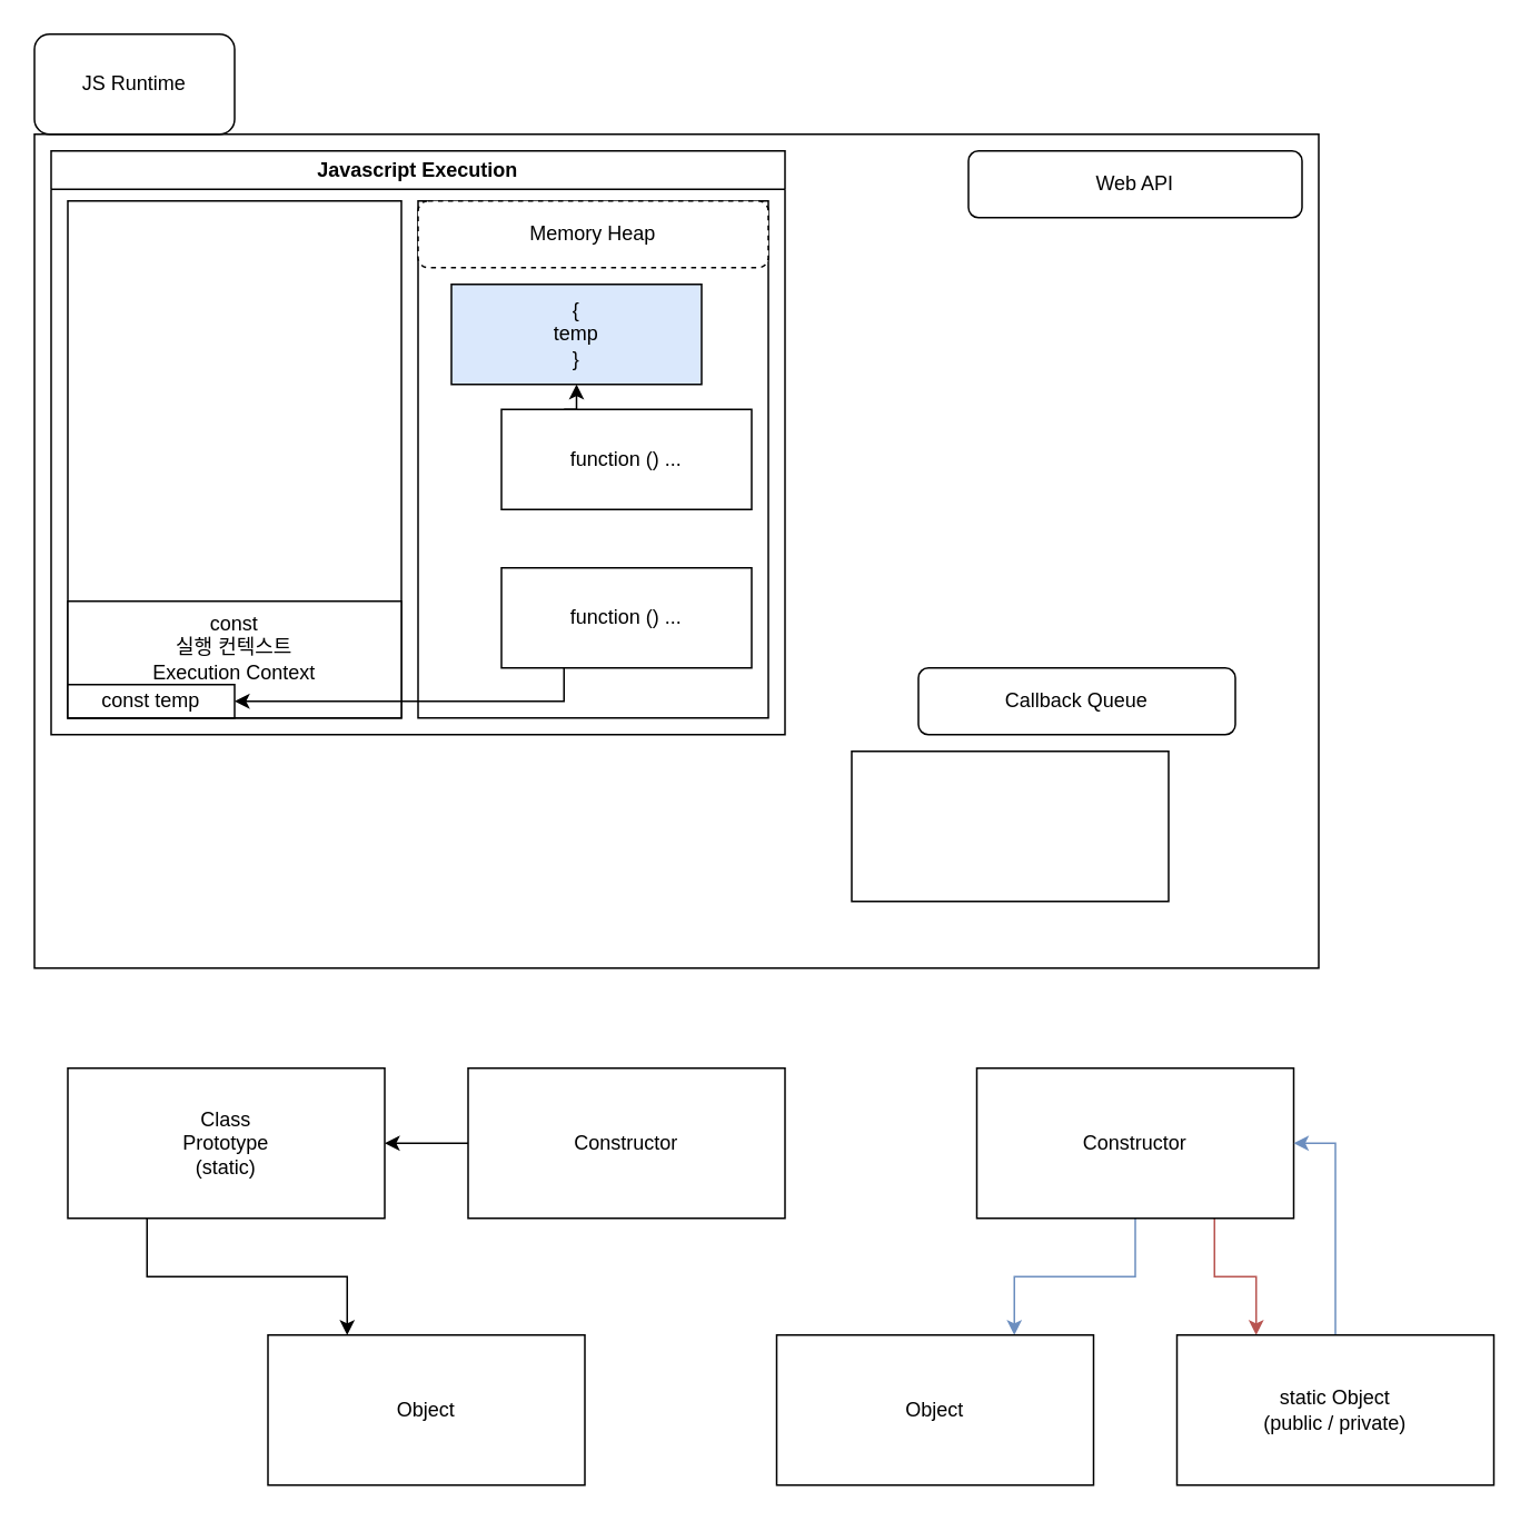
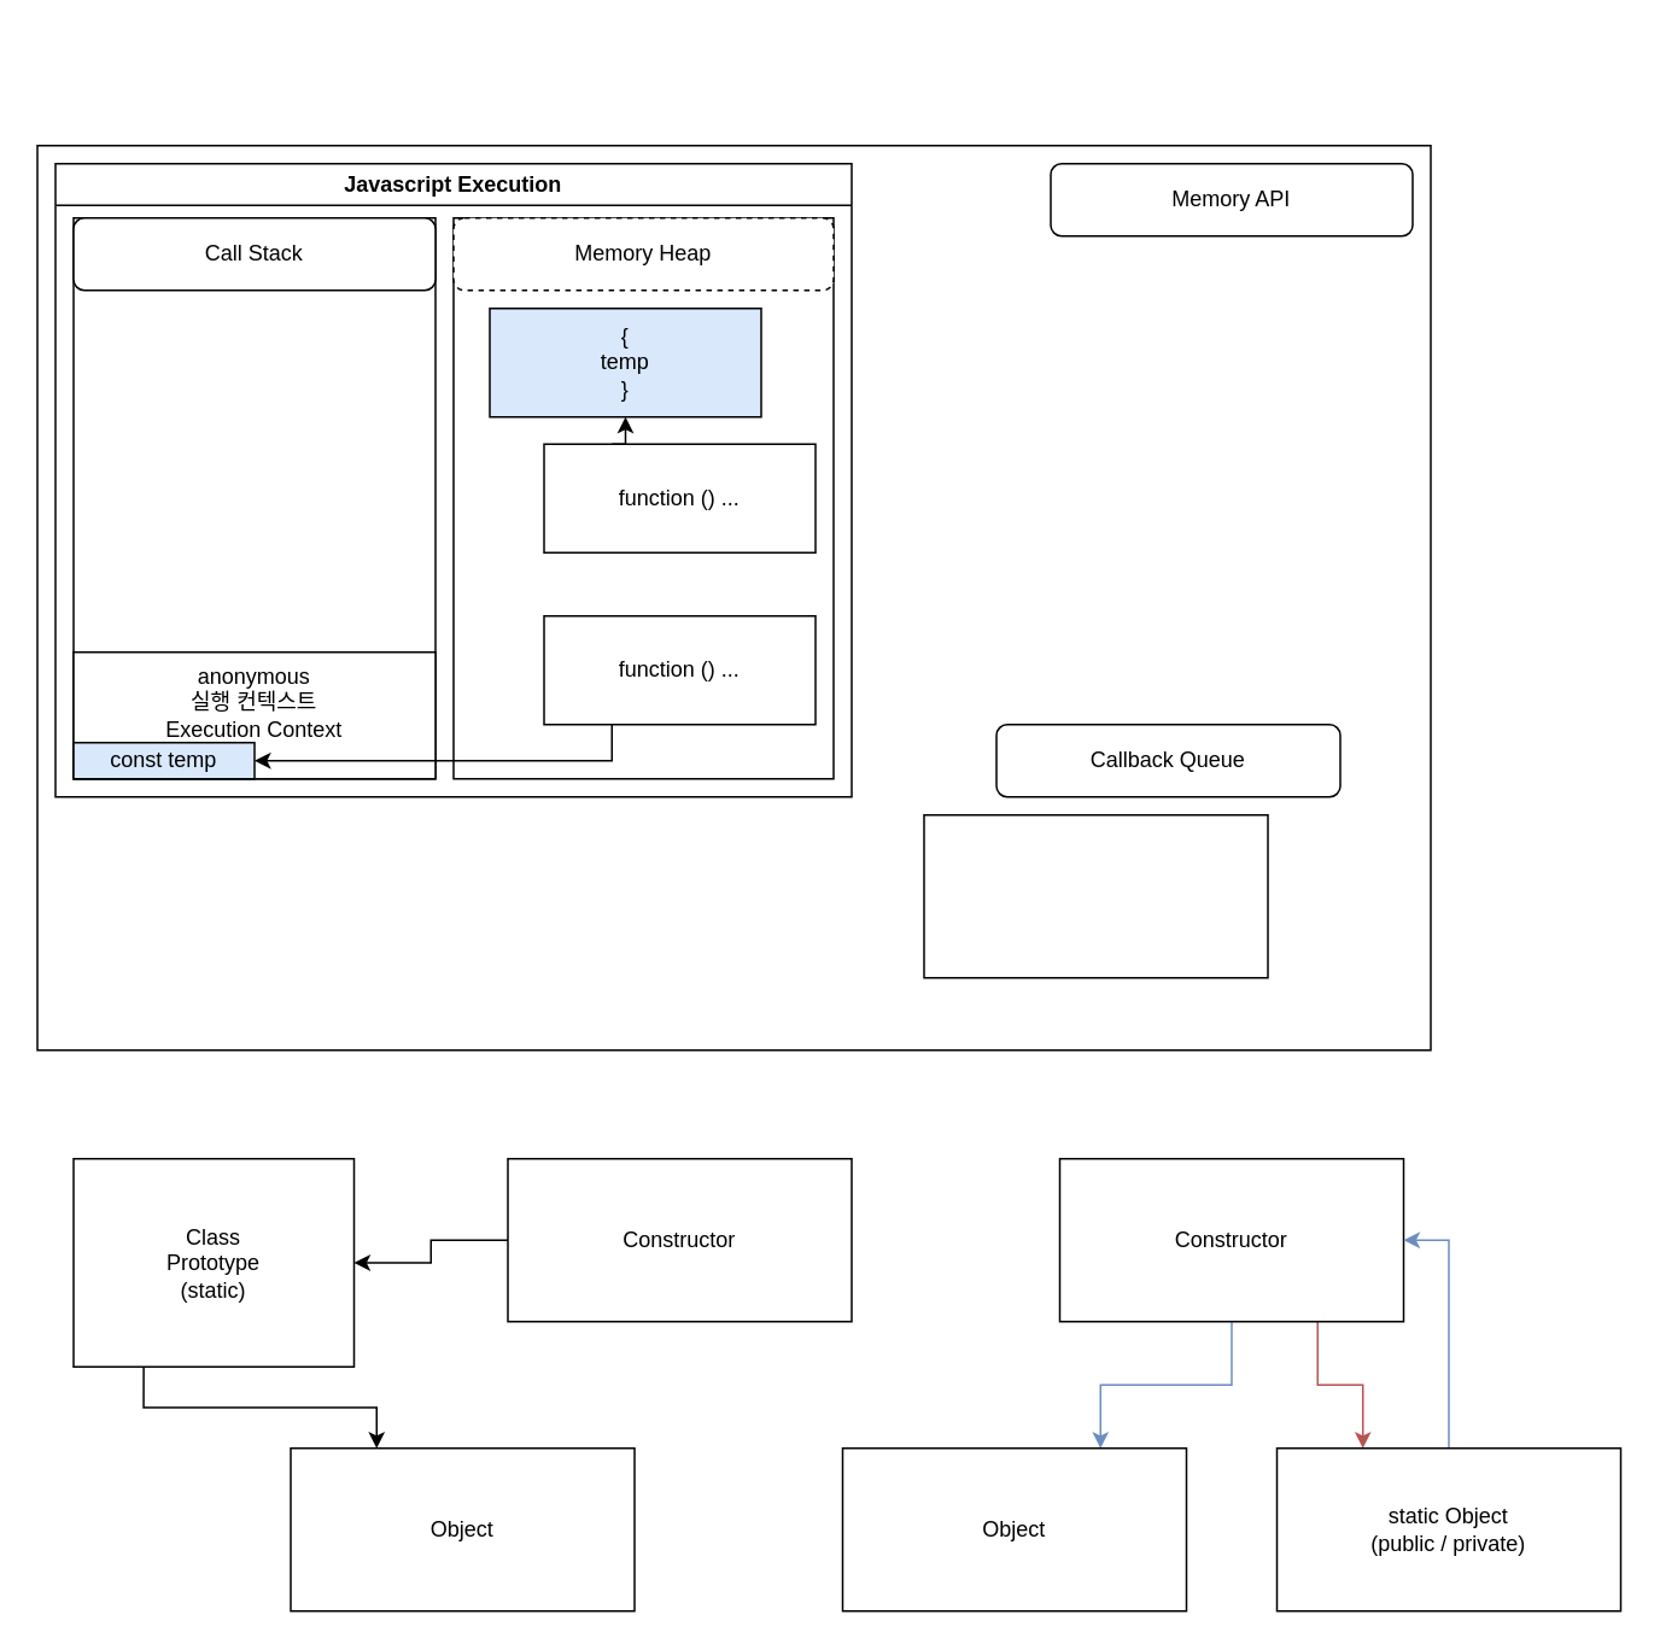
- <mxCell id="3" value="JS Runtime" style="rounded=1;whiteSpace=wrap;html=1;" parent="1" vertex="1"><mxGeometry x="20" y="20" width="120" height="60" as="geometry" /></mxCell>
- <mxCell id="8" value="Web API" style="rounded=1;whiteSpace=wrap;html=1;" parent="1" vertex="1"><mxGeometry x="580" y="90" width="200" height="40" as="geometry" /></mxCell>
+ <mxCell id="8" value="Memory API" style="rounded=1;whiteSpace=wrap;html=1;" parent="1" vertex="1"><mxGeometry x="580" y="90" width="200" height="40" as="geometry" /></mxCell>
+ <mxCell id="7" value="Call Stack" style="rounded=1;whiteSpace=wrap;html=1;" parent="1" vertex="1"><mxGeometry x="40" y="120" width="200" height="40" as="geometry" /></mxCell>
- <mxCell id="12" value="const&lt;br&gt;실행 컨텍스트&lt;br&gt;Execution Context&lt;br&gt;&lt;br&gt;" style="rounded=0;whiteSpace=wrap;html=1;" parent="1" vertex="1"><mxGeometry x="40" y="360" width="200" height="70" as="geometry" /></mxCell>
+ <mxCell id="12" value="anonymous&lt;br&gt;실행 컨텍스트&lt;br&gt;Execution Context&lt;br&gt;&lt;br&gt;" style="rounded=0;whiteSpace=wrap;html=1;" parent="1" vertex="1"><mxGeometry x="40" y="360" width="200" height="70" as="geometry" /></mxCell>
- <mxCell id="20" value="const temp" style="rounded=0;whiteSpace=wrap;html=1;" vertex="1" parent="1"><mxGeometry x="40" y="410" width="100" height="20" as="geometry" /></mxCell>
+ <mxCell id="20" value="const temp" style="rounded=0;whiteSpace=wrap;html=1;fillColor=#dae8fc;" vertex="1" parent="1"><mxGeometry x="40" y="410" width="100" height="20" as="geometry" /></mxCell>
- <mxCell id="16" value="Class&lt;br&gt;Prototype&lt;br&gt;(static)" style="rounded=0;whiteSpace=wrap;html=1;" parent="1" vertex="1"><mxGeometry x="40" y="640" width="190" height="90" as="geometry" /></mxCell>
+ <mxCell id="16" value="Class&lt;br&gt;Prototype&lt;br&gt;(static)" style="rounded=0;whiteSpace=wrap;html=1;" parent="1" vertex="1"><mxGeometry x="40" y="640" width="155" height="115" as="geometry" /></mxCell>
